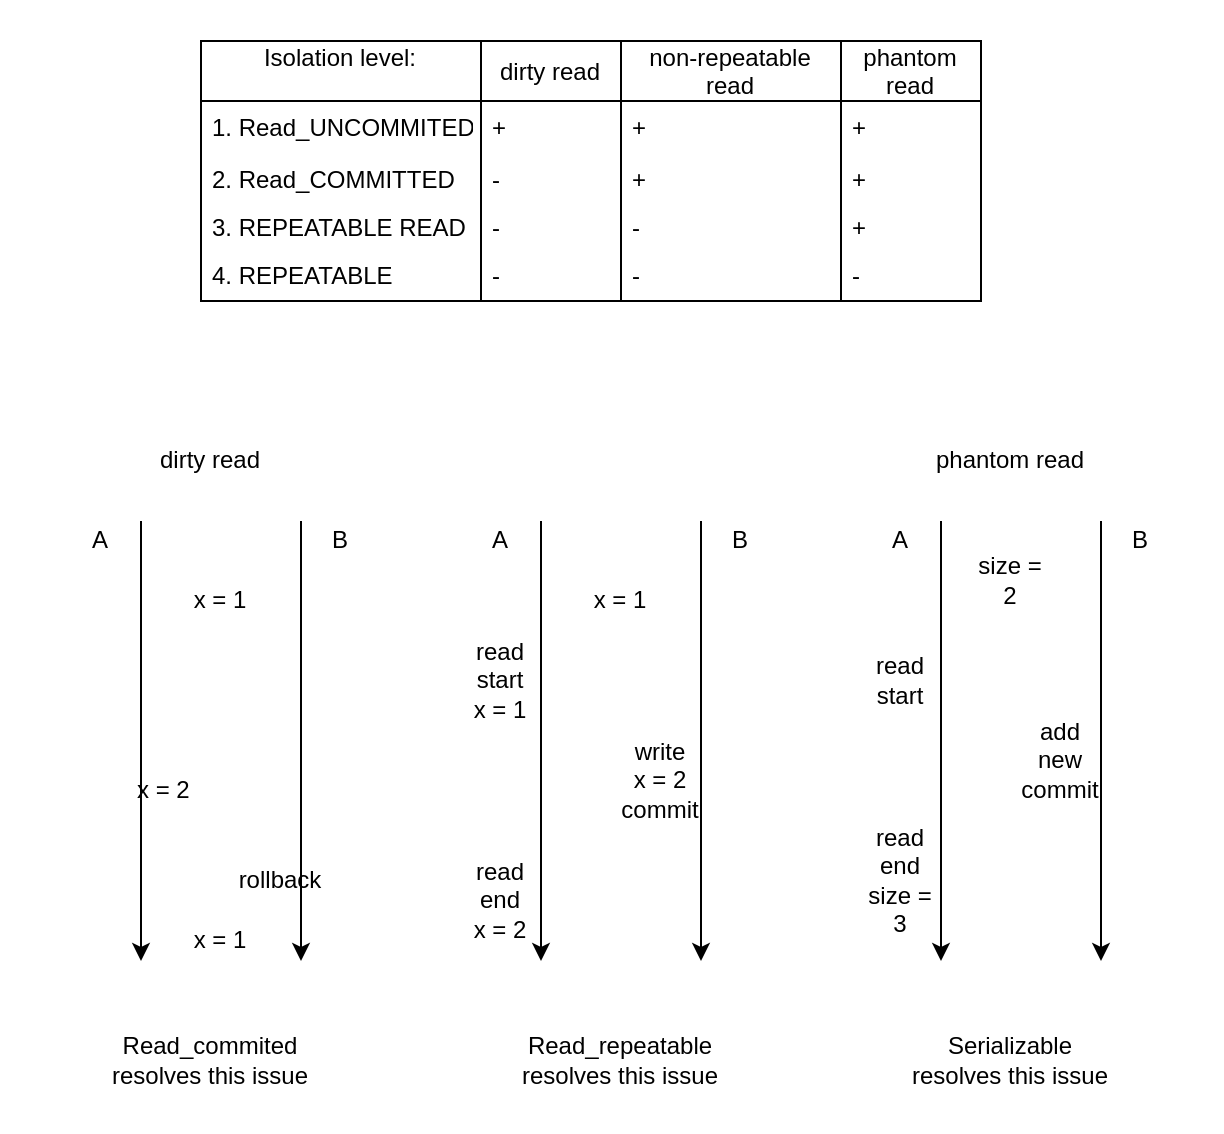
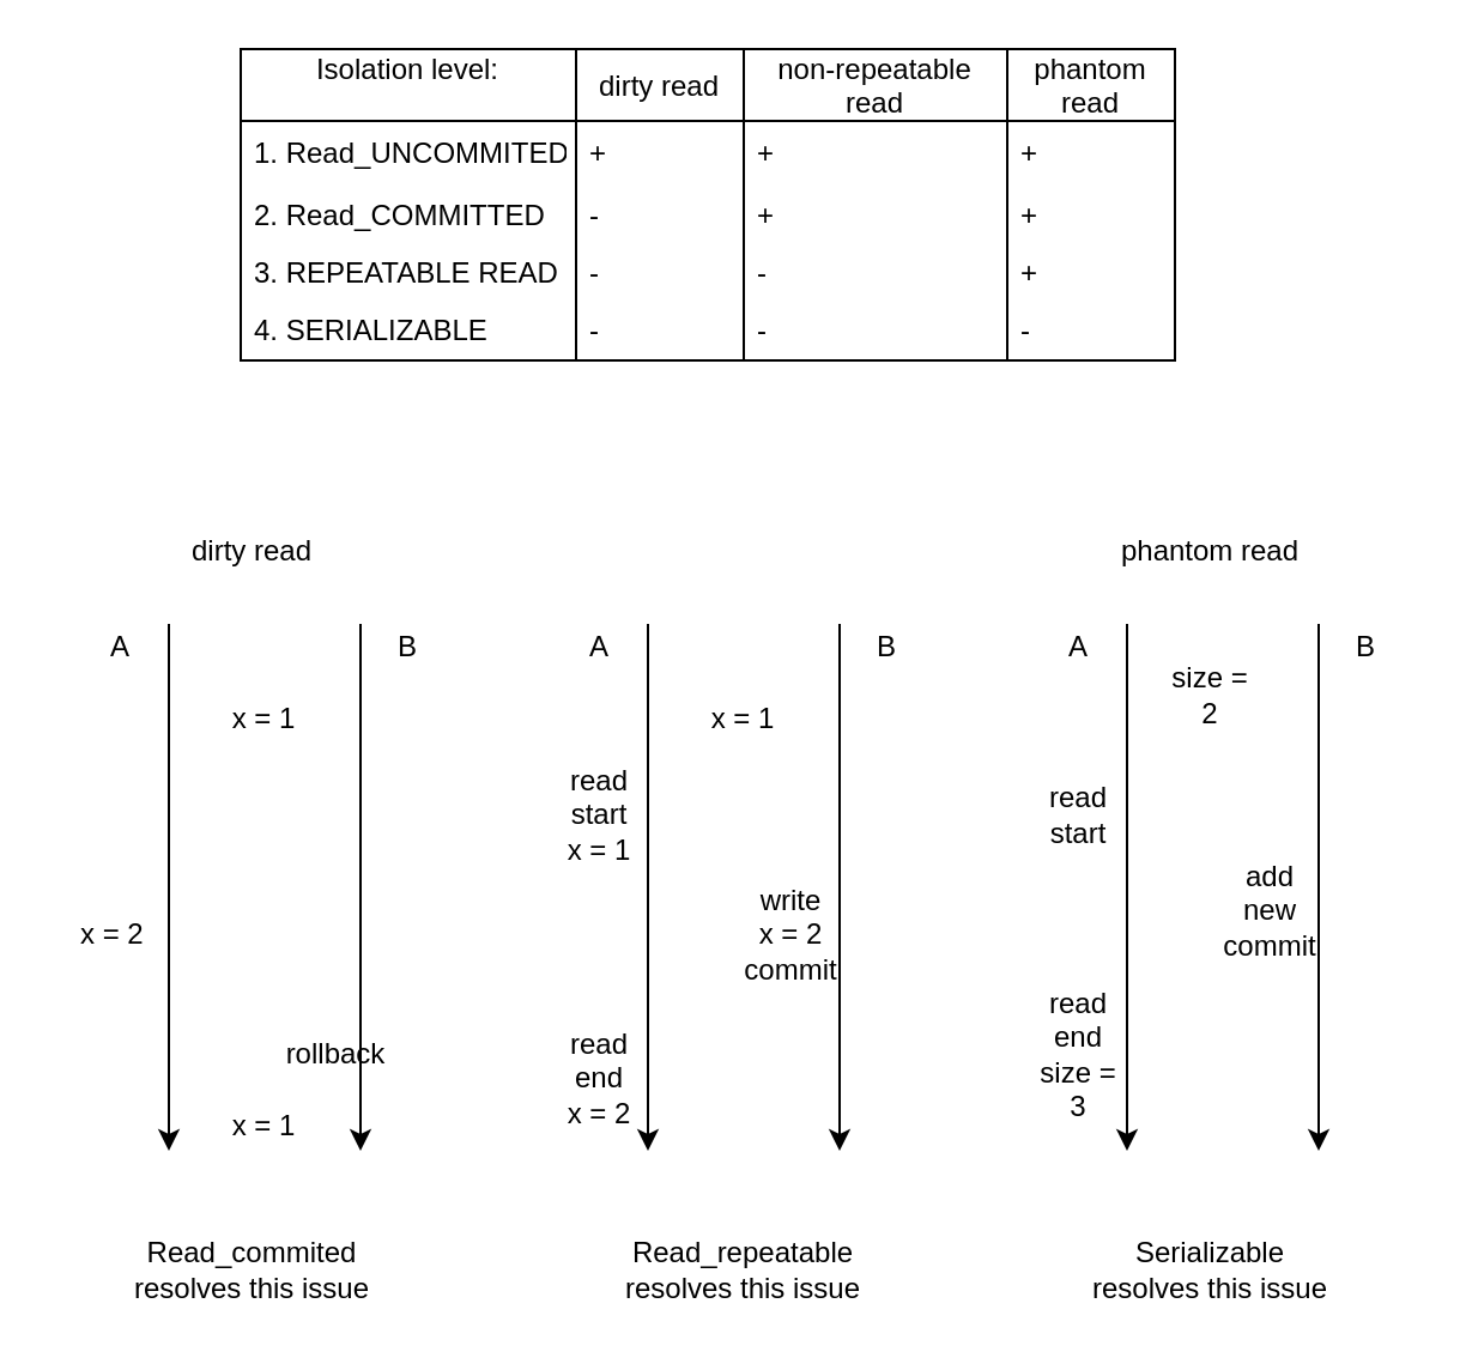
- <mxCell id="23" value="4. REPEATABLE" style="text;strokeColor=none;fillColor=none;align=left;verticalAlign=top;spacingLeft=4;spacingRight=4;overflow=hidden;rotatable=0;points=[[0,0.5],[1,0.5]];portConstraint=eastwest;" vertex="1" parent="19"><mxGeometry y="104" width="140" height="26" as="geometry" /></mxCell>
+ <mxCell id="23" value="4. SERIALIZABLE" style="text;strokeColor=none;fillColor=none;align=left;verticalAlign=top;spacingLeft=4;spacingRight=4;overflow=hidden;rotatable=0;points=[[0,0.5],[1,0.5]];portConstraint=eastwest;" vertex="1" parent="19"><mxGeometry y="104" width="140" height="26" as="geometry" /></mxCell>
- <mxCell id="17" value="&amp;nbsp;x = 2" style="text;html=1;strokeColor=none;fillColor=none;align=center;verticalAlign=middle;whiteSpace=wrap;rounded=0;" vertex="1" parent="1"><mxGeometry x="55" y="385" width="50" height="20" as="geometry" /></mxCell>
+ <mxCell id="17" value="&amp;nbsp;x = 2" style="text;html=1;strokeColor=none;fillColor=none;align=center;verticalAlign=middle;whiteSpace=wrap;rounded=0;" vertex="1" parent="1"><mxGeometry x="20" y="380" width="50" height="20" as="geometry" /></mxCell>
